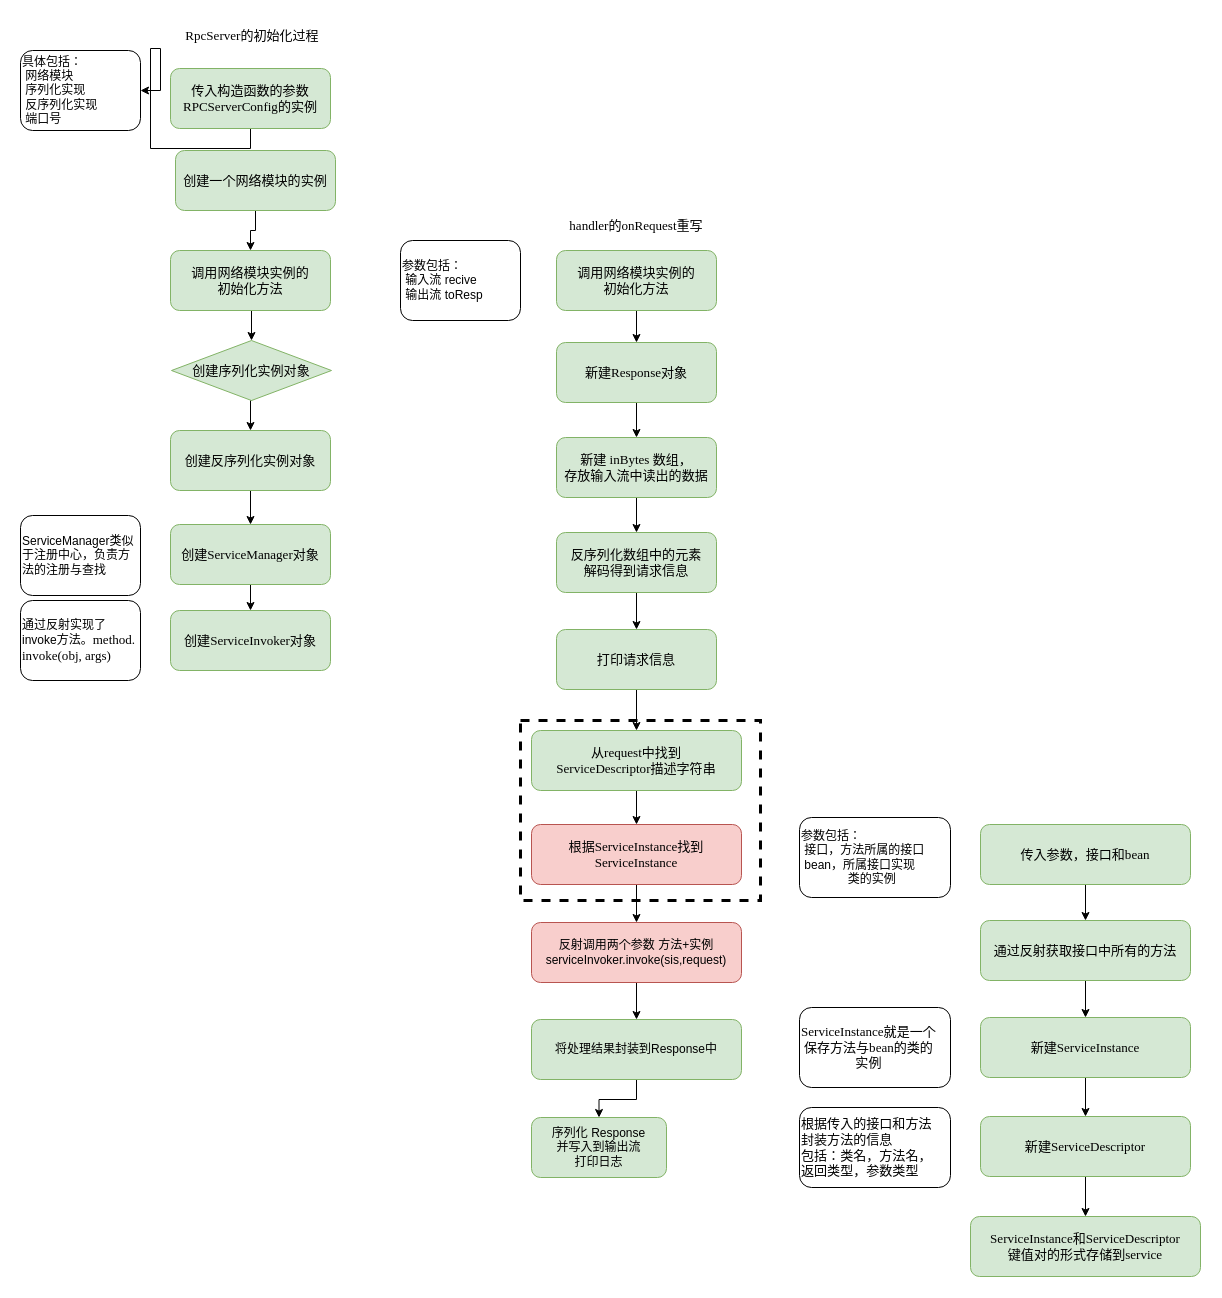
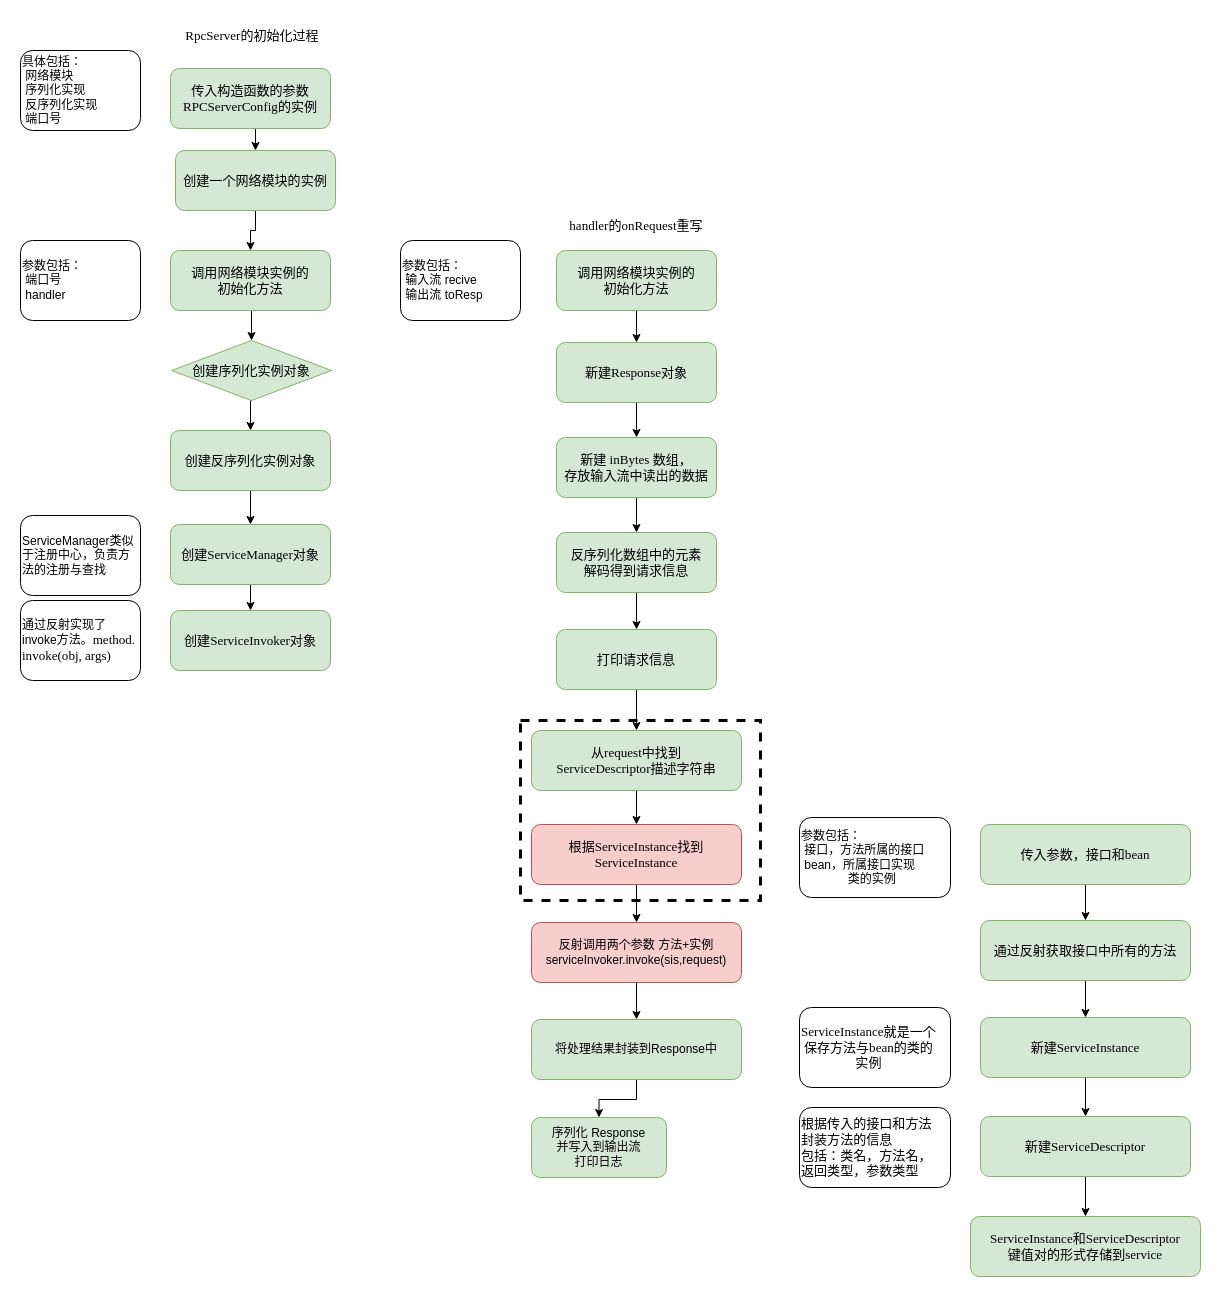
- <mxCell id="3" style="edgeStyle=orthogonalEdgeStyle;rounded=0;orthogonalLoop=1;jettySize=auto;html=1;exitX=0.5;exitY=1;exitDx=0;exitDy=0;fontColor=#000000;" parent="1" source="4" target="6" edge="1"><mxGeometry relative="1" as="geometry" /></mxCell>
+ <mxCell id="3" style="edgeStyle=orthogonalEdgeStyle;rounded=0;orthogonalLoop=1;jettySize=auto;html=1;exitX=0.5;exitY=1;exitDx=0;exitDy=0;entryX=0.5;entryY=0;entryDx=0;entryDy=0;fontColor=#000000;" parent="1" source="4" target="8" edge="1"><mxGeometry relative="1" as="geometry" /></mxCell>
+ <mxCell id="11" value="参数包括：&lt;br&gt;&lt;span style=&quot;white-space: pre&quot;&gt; &lt;/span&gt;端口号&lt;br&gt;&lt;span style=&quot;white-space: pre&quot;&gt; &lt;/span&gt;handler" style="rounded=1;whiteSpace=wrap;html=1;labelBackgroundColor=none;fontColor=#000000;align=left;" parent="1" vertex="1"><mxGeometry y="240" width="120" height="80" as="geometry" x="20" /></mxCell>
